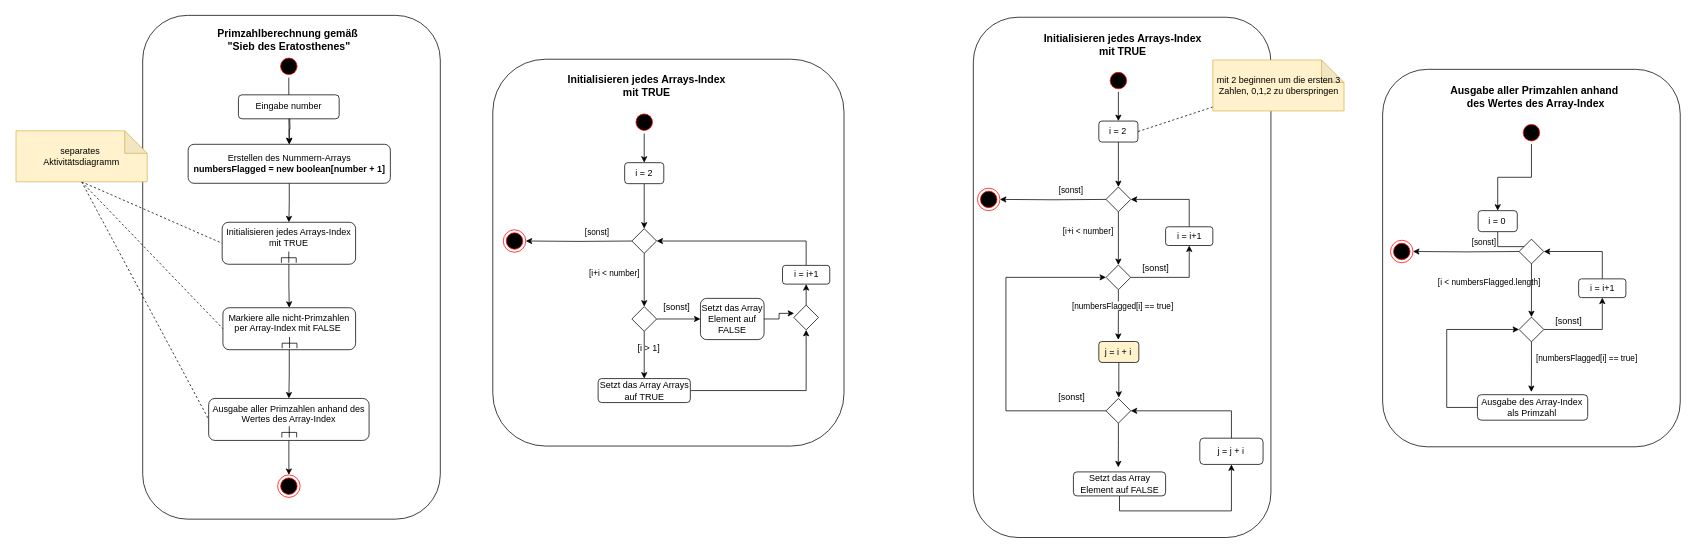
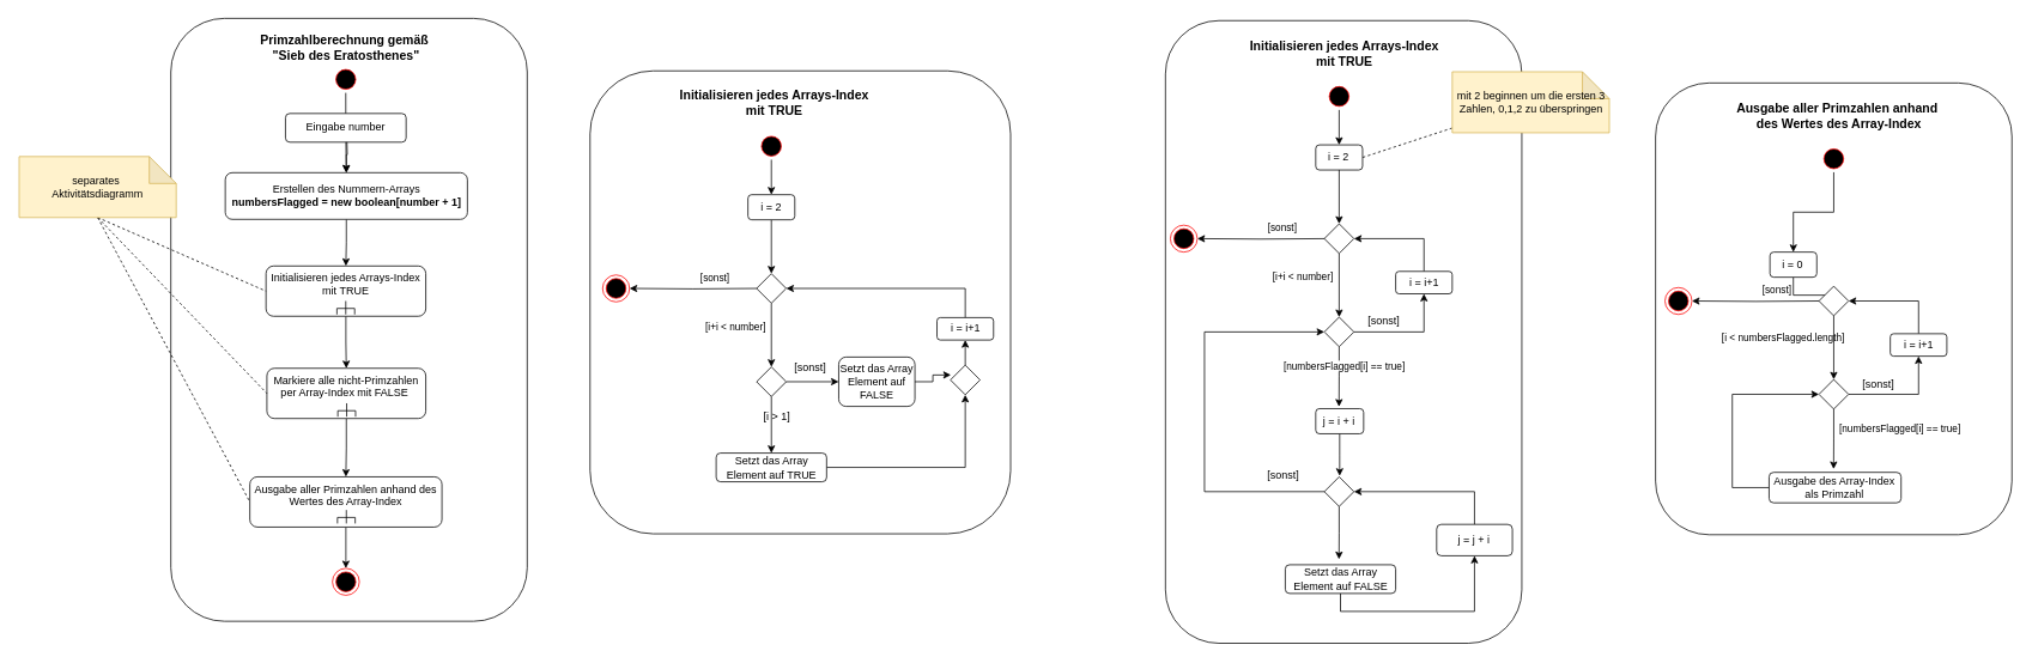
- <mxCell id="52" value="&lt;div&gt;j = i + i&lt;/div&gt;" style="rounded=1;whiteSpace=wrap;html=1;fillColor=#fff2cc;" vertex="1" parent="1"><mxGeometry x="1464.41" y="455" width="53.38" height="28" as="geometry" /></mxCell>
+ <mxCell id="52" value="&lt;div&gt;j = i + i&lt;/div&gt;" style="rounded=1;whiteSpace=wrap;html=1;" vertex="1" parent="1"><mxGeometry x="1464.41" y="455" width="53.38" height="28" as="geometry" /></mxCell>
- <mxCell id="80" value="Setzt das Array Arrays auf TRUE" style="rounded=1;whiteSpace=wrap;html=1;" vertex="1" parent="1"><mxGeometry x="796.51" y="504.5" width="123" height="32" as="geometry" /></mxCell>
+ <mxCell id="80" value="Setzt das Array Element auf TRUE" style="rounded=1;whiteSpace=wrap;html=1;" vertex="1" parent="1"><mxGeometry x="796.51" y="504.5" width="123" height="32" as="geometry" /></mxCell>
